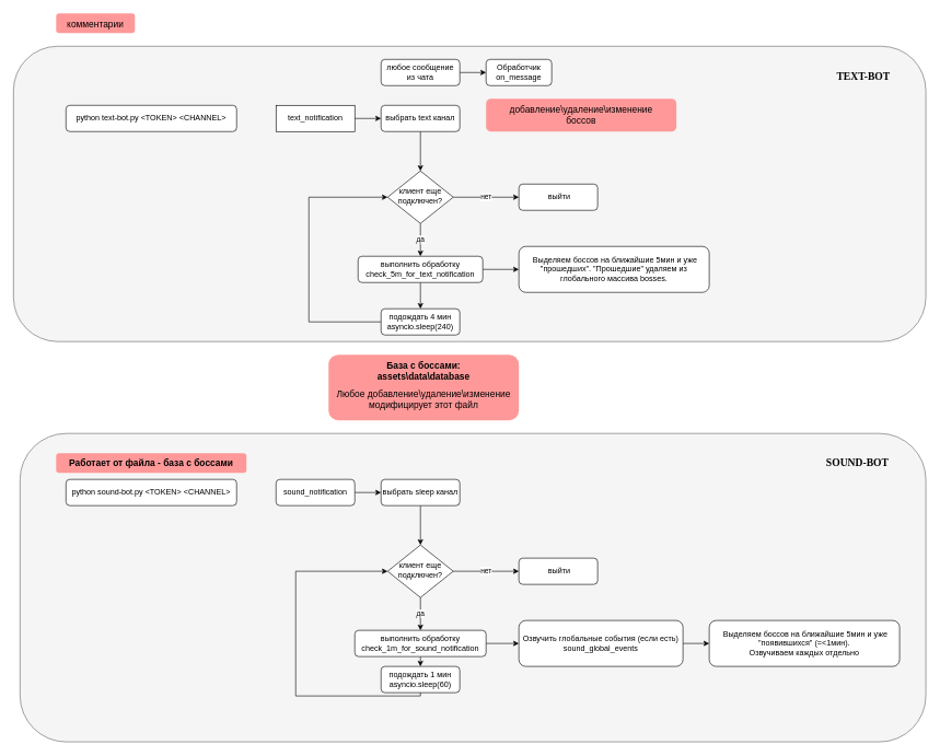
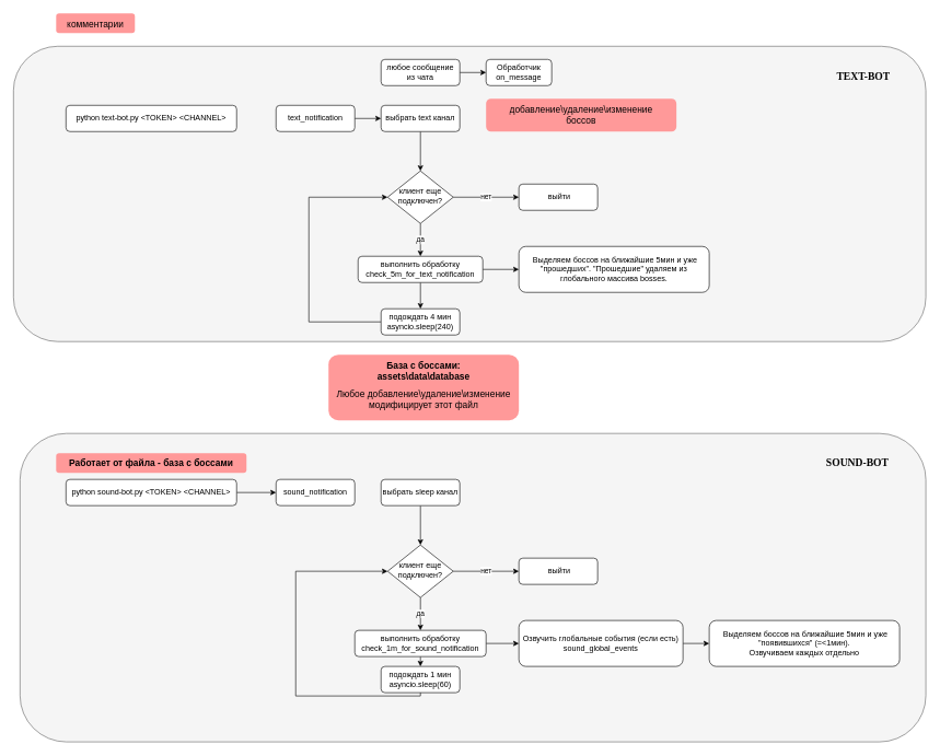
- <mxCell id="6" value="text_notification" style="whiteSpace=wrap;html=1;fontSize=12;glass=0;strokeWidth=1;shadow=0;rounded=0;" vertex="1" parent="1"><mxGeometry x="420" y="160" width="120" height="40" as="geometry" /></mxCell>
+ <mxCell id="6" value="text_notification" style="rounded=1;whiteSpace=wrap;html=1;fontSize=12;glass=0;strokeWidth=1;shadow=0;" vertex="1" parent="1"><mxGeometry x="420" y="160" width="120" height="40" as="geometry" /></mxCell>
+ <mxCell id="23" style="edgeStyle=orthogonalEdgeStyle;rounded=0;orthogonalLoop=1;jettySize=auto;html=1;" edge="1" parent="1" source="24" target="26"><mxGeometry relative="1" as="geometry" /></mxCell>
- <mxCell id="25" style="edgeStyle=orthogonalEdgeStyle;rounded=0;orthogonalLoop=1;jettySize=auto;html=1;entryX=0;entryY=0.5;entryDx=0;entryDy=0;" edge="1" parent="1" source="26" target="31"><mxGeometry relative="1" as="geometry" /></mxCell>
